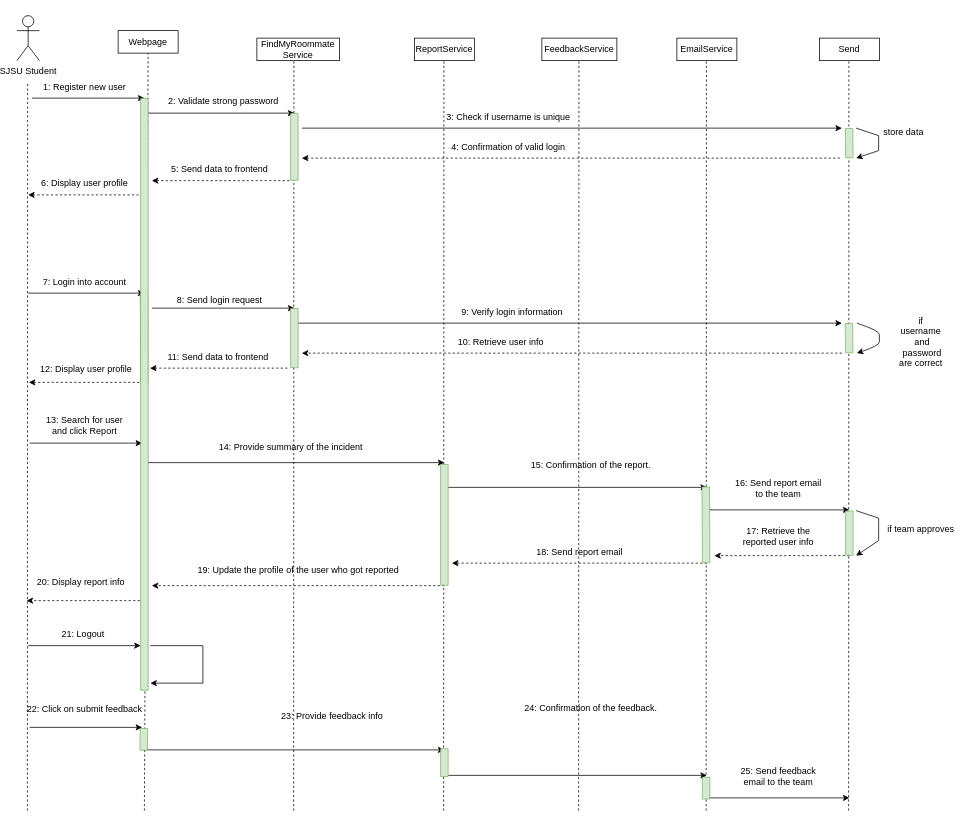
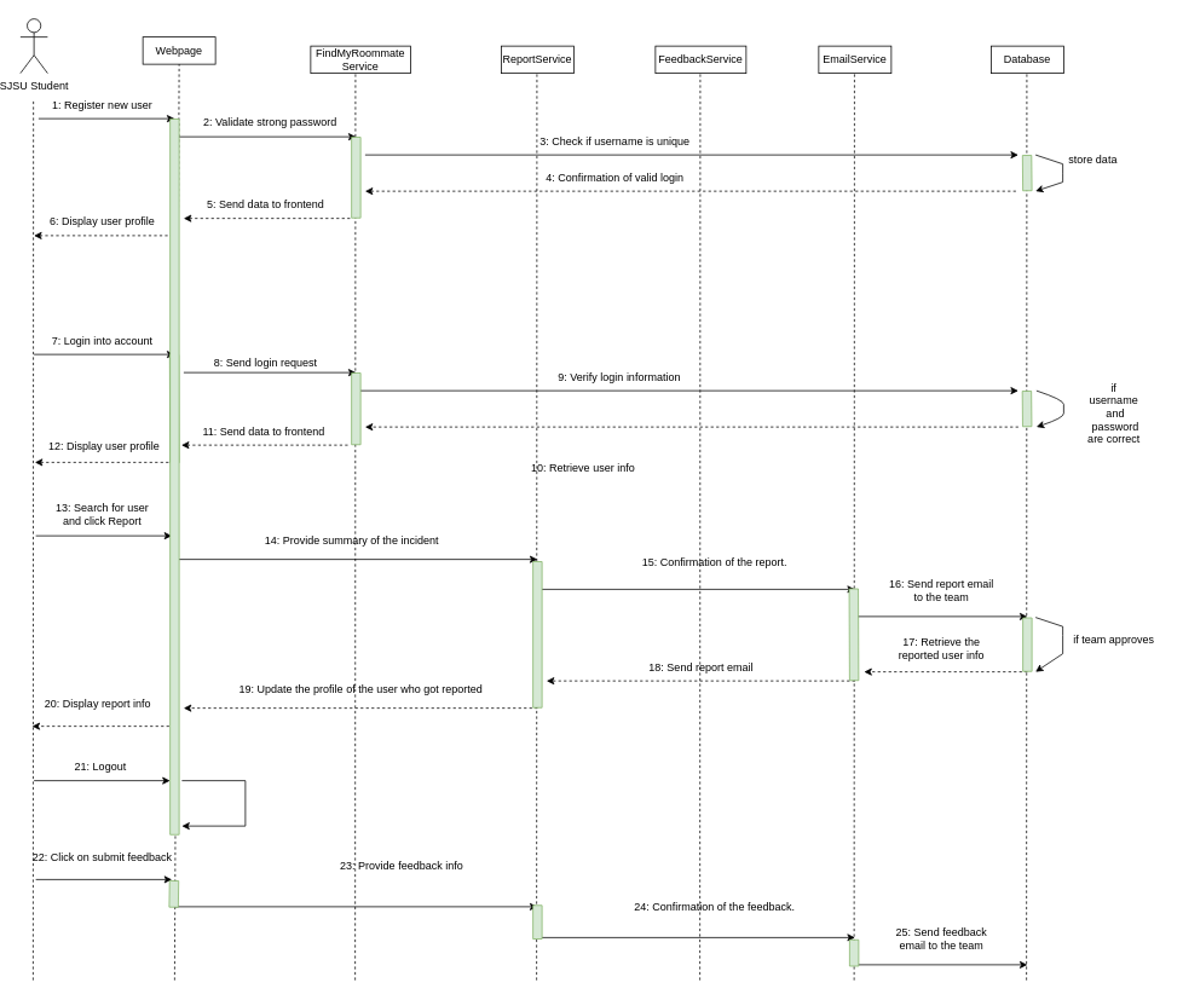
- <mxCell id="6" value="Send" style="rounded=0;whiteSpace=wrap;html=1;" parent="1" vertex="1"><mxGeometry x="1090" y="50" width="80" height="30" as="geometry" /></mxCell>
+ <mxCell id="6" value="Database" style="rounded=0;whiteSpace=wrap;html=1;" parent="1" vertex="1"><mxGeometry x="1090" y="50" width="80" height="30" as="geometry" /></mxCell>
- <mxCell id="18" value="10: Retrieve user info" style="text;html=1;align=center;verticalAlign=middle;resizable=0;points=[];autosize=1;strokeColor=none;fillColor=none;" parent="1" vertex="1"><mxGeometry x="595" y="440" width="140" height="30" as="geometry" /></mxCell>
+ <mxCell id="18" value="10: Retrieve user info" style="text;html=1;align=center;verticalAlign=middle;resizable=0;points=[];autosize=1;strokeColor=none;fillColor=none;" parent="1" vertex="1"><mxGeometry x="570" y="500" width="140" height="30" as="geometry" /></mxCell>
- <mxCell id="75" value="24: Confirmation of the feedback." style="text;html=1;align=center;verticalAlign=middle;resizable=0;points=[];autosize=1;strokeColor=none;fillColor=none;" parent="1" vertex="1"><mxGeometry x="685" y="929" width="200" height="30" as="geometry" /></mxCell>
+ <mxCell id="75" value="24: Confirmation of the feedback." style="text;html=1;align=center;verticalAlign=middle;resizable=0;points=[];autosize=1;strokeColor=none;fillColor=none;" parent="1" vertex="1"><mxGeometry x="685" y="984" width="200" height="30" as="geometry" /></mxCell>
